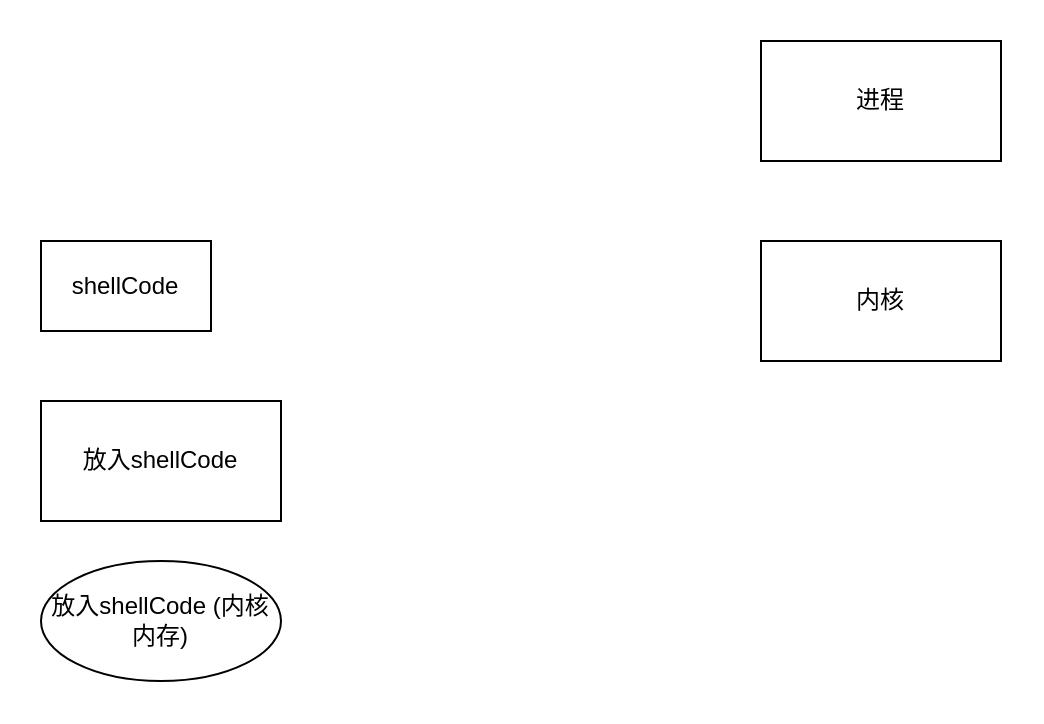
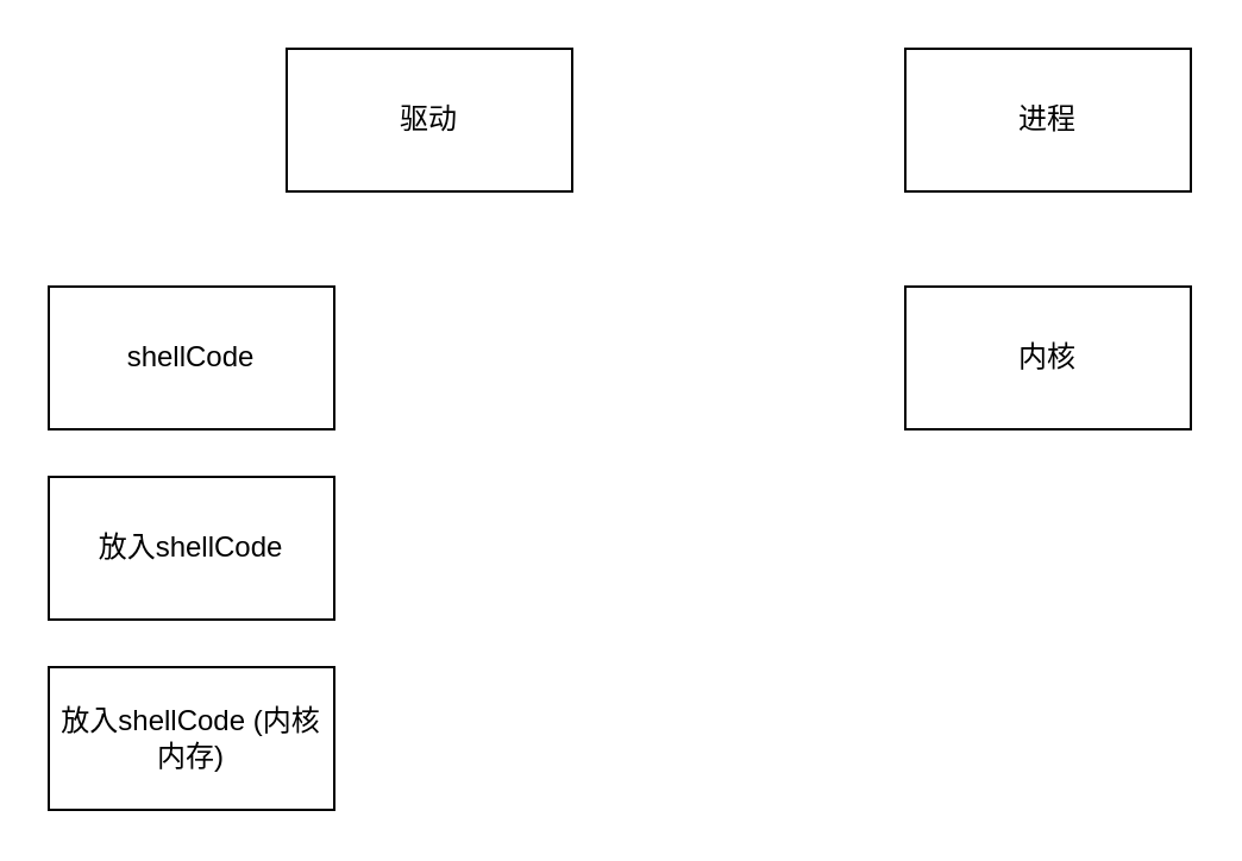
+ <mxCell id="2" value="驱动" style="rounded=0;whiteSpace=wrap;html=1;" parent="1" vertex="1"><mxGeometry x="120" y="20" width="120" height="60" as="geometry" /></mxCell>
- <mxCell id="5" value="shellCode" style="rounded=0;whiteSpace=wrap;html=1;" parent="1" vertex="1"><mxGeometry x="20" y="120" width="85" height="45" as="geometry" /></mxCell>
+ <mxCell id="5" value="shellCode" style="rounded=0;whiteSpace=wrap;html=1;" parent="1" vertex="1"><mxGeometry x="20" y="120" width="120" height="60" as="geometry" /></mxCell>
- <mxCell id="7" value="放入shellCode (内核内存)" style="ellipse;whiteSpace=wrap;html=1;" parent="1" vertex="1"><mxGeometry x="20" y="280" width="120" height="60" as="geometry" /></mxCell>
+ <mxCell id="7" value="放入shellCode (内核内存)" style="rounded=0;whiteSpace=wrap;html=1;" parent="1" vertex="1"><mxGeometry x="20" y="280" width="120" height="60" as="geometry" /></mxCell>
